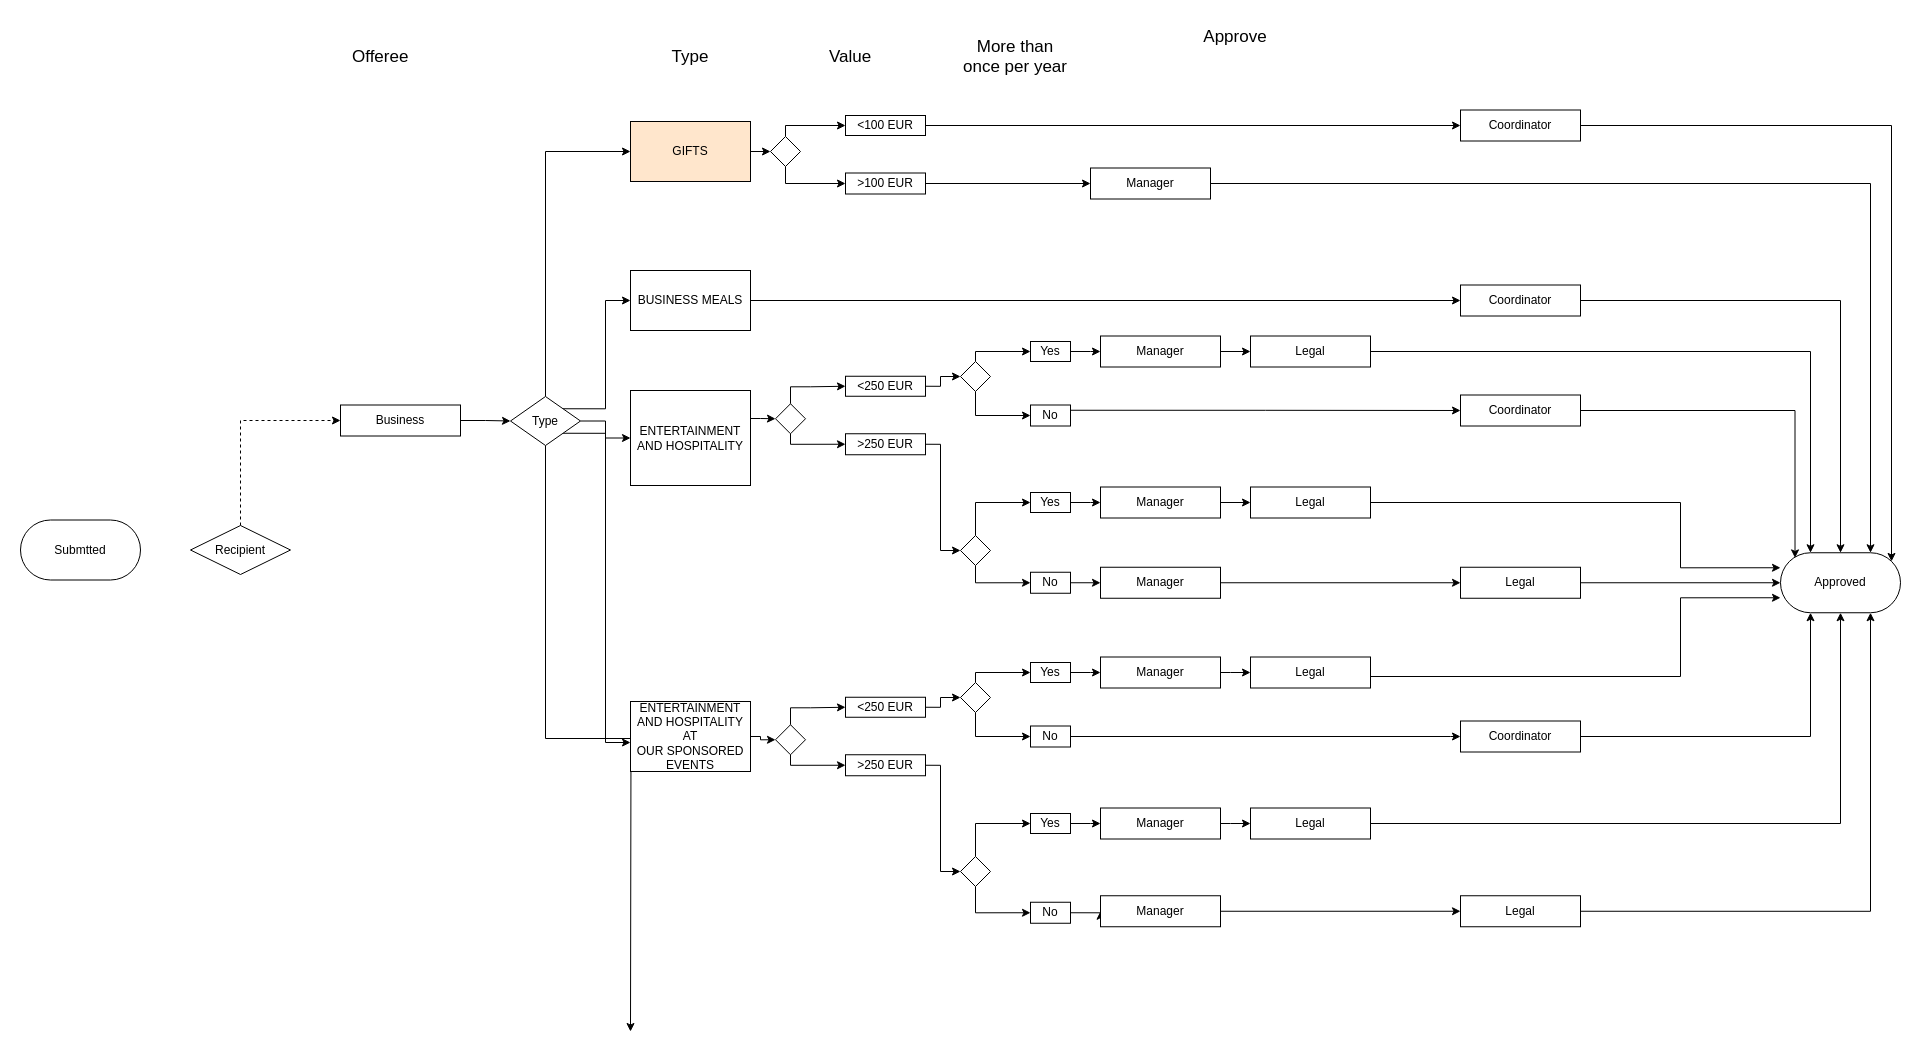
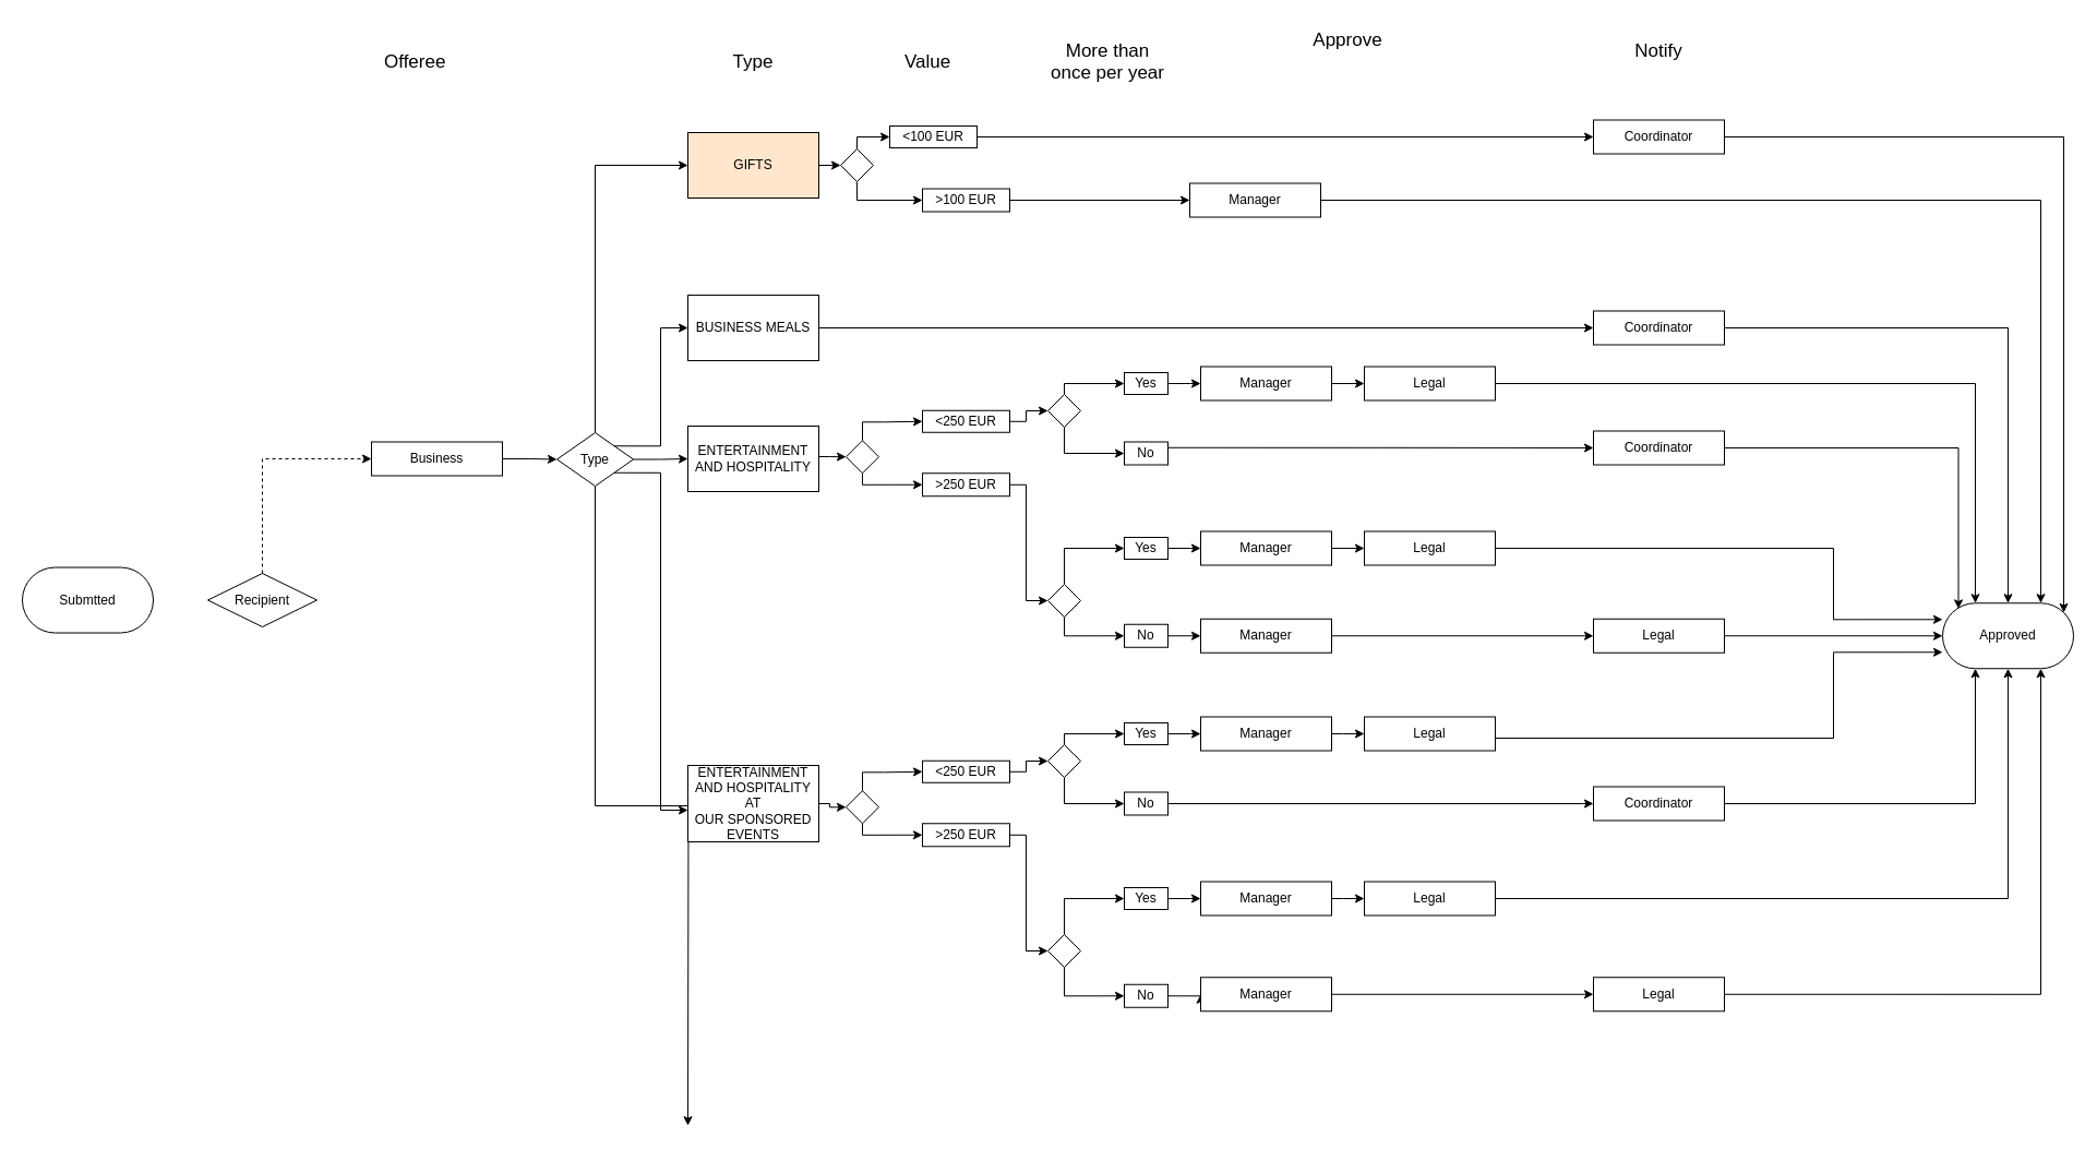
+ <mxCell id="36" value="Notify" style="text;html=1;strokeColor=none;fillColor=none;align=center;verticalAlign=top;whiteSpace=wrap;rounded=0;fontSize=17;horizontal=1;" parent="1" vertex="1"><mxGeometry x="1465" y="30" width="110" height="40" as="geometry" /></mxCell>
- <mxCell id="28" value="&amp;lt;100 EUR" style="rounded=0;whiteSpace=wrap;html=1;fontSize=12;" parent="1" vertex="1"><mxGeometry x="845" y="115" width="80" height="20" as="geometry" /></mxCell>
+ <mxCell id="28" value="&amp;lt;100 EUR" style="rounded=0;whiteSpace=wrap;html=1;fontSize=12;" parent="1" vertex="1"><mxGeometry x="815" y="115" width="80" height="20" as="geometry" /></mxCell>
- <mxCell id="14" value="ENTERTAINMENT AND HOSPITALITY" style="rounded=0;whiteSpace=wrap;html=1;" parent="1" vertex="1"><mxGeometry x="630" y="390" width="120" height="95" as="geometry" /></mxCell>
+ <mxCell id="14" value="ENTERTAINMENT AND HOSPITALITY" style="rounded=0;whiteSpace=wrap;html=1;" parent="1" vertex="1"><mxGeometry x="630" y="390" width="120" height="60" as="geometry" /></mxCell>
